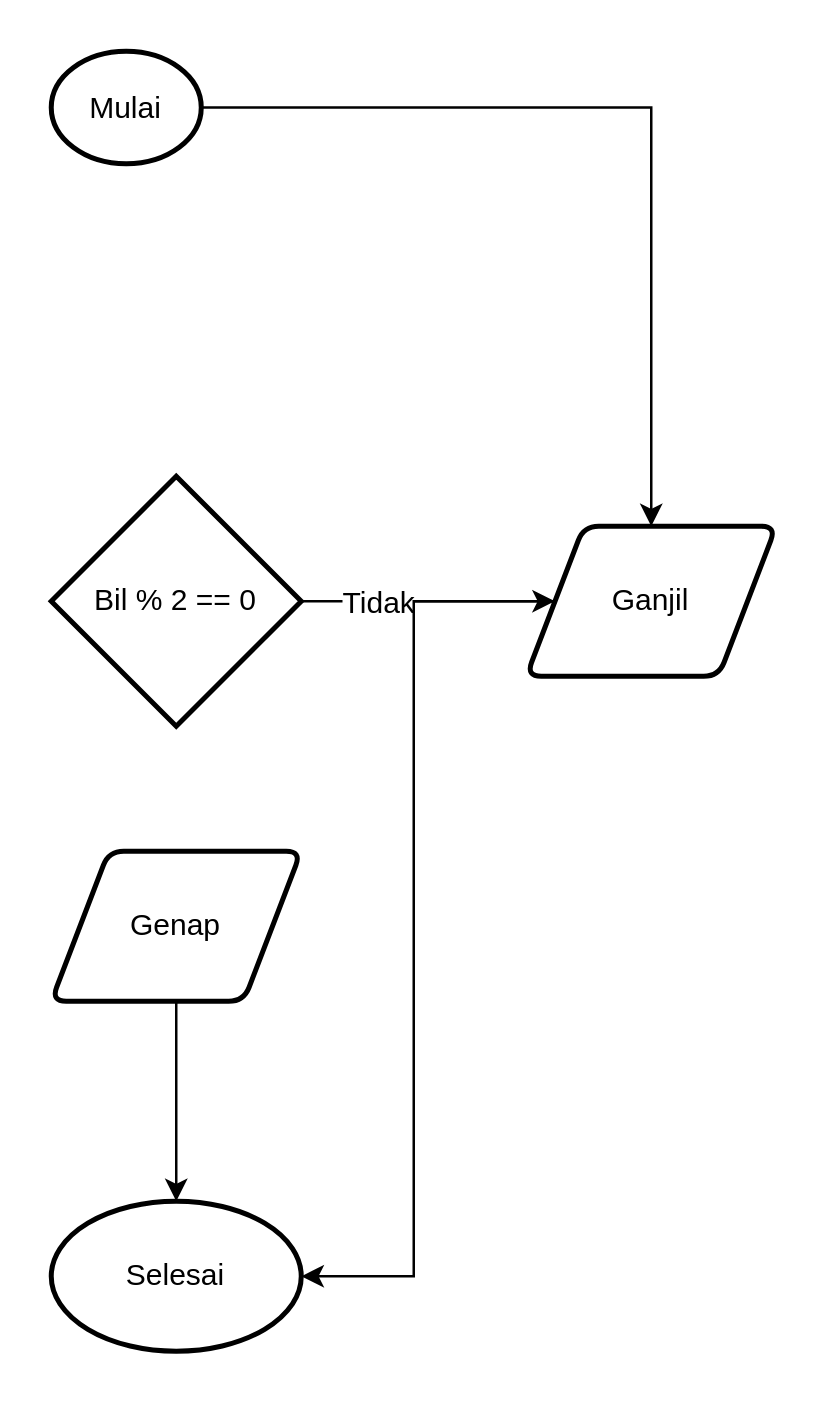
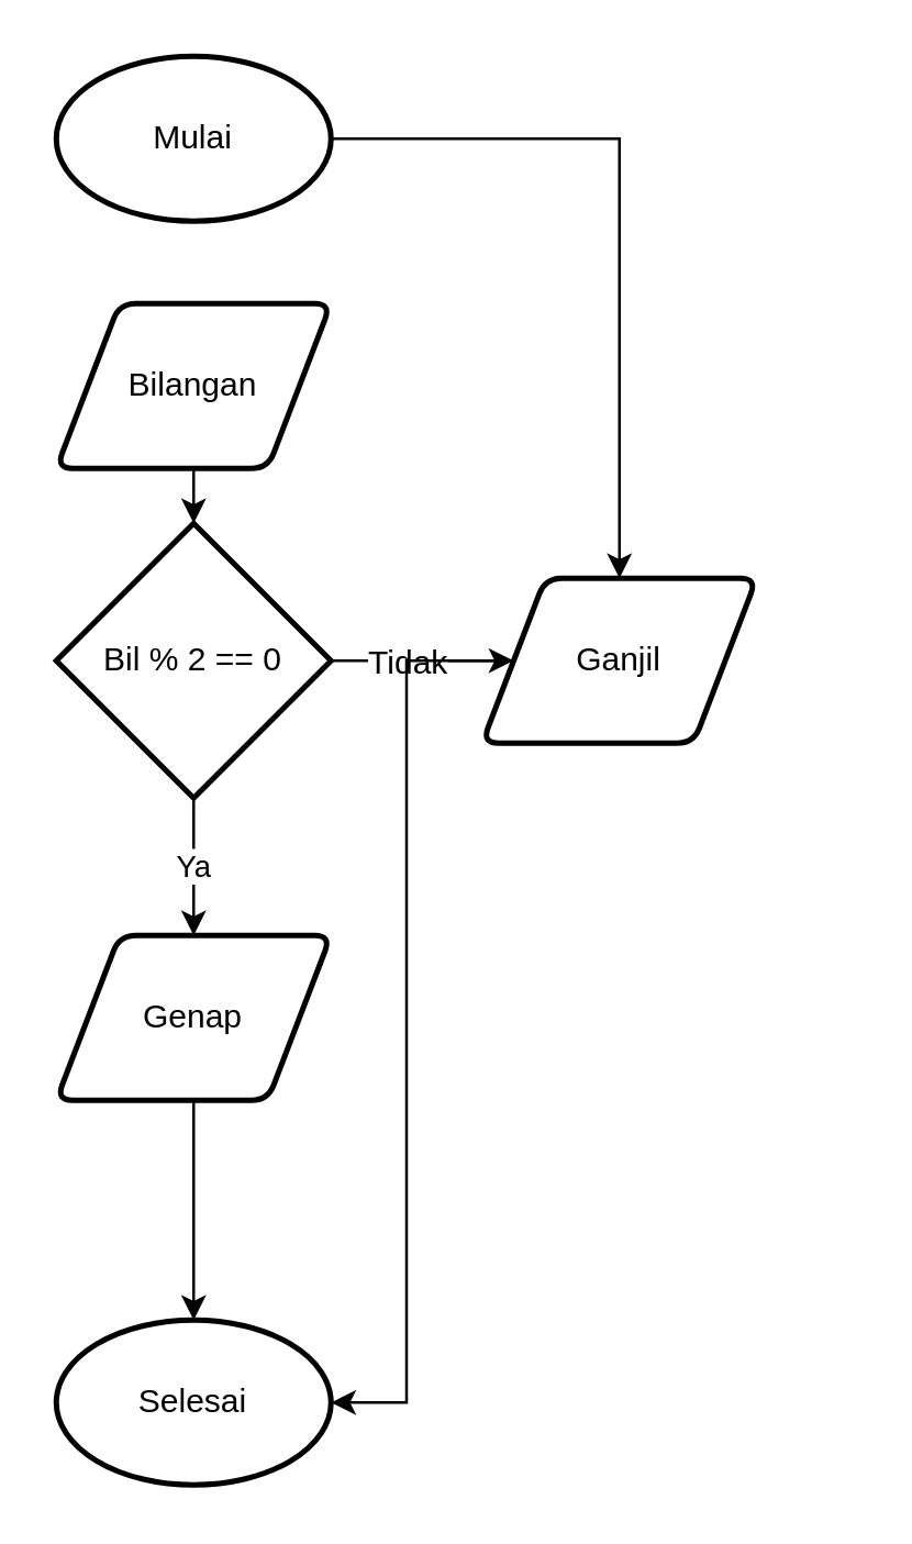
- <mxCell id="3" value="&lt;div&gt;Mulai&lt;/div&gt;" style="strokeWidth=2;html=1;shape=mxgraph.flowchart.start_1;whiteSpace=wrap;" vertex="1" parent="1"><mxGeometry x="20" y="20" width="60" height="45" as="geometry" /></mxCell>
+ <mxCell id="3" value="&lt;div&gt;Mulai&lt;/div&gt;" style="strokeWidth=2;html=1;shape=mxgraph.flowchart.start_1;whiteSpace=wrap;" vertex="1" parent="1"><mxGeometry x="20" y="20" width="100" height="60" as="geometry" /></mxCell>
+ <mxCell id="5" value="&lt;div&gt;Bilangan&lt;/div&gt;" style="shape=parallelogram;html=1;strokeWidth=2;perimeter=parallelogramPerimeter;whiteSpace=wrap;rounded=1;arcSize=12;size=0.23;" vertex="1" parent="1"><mxGeometry x="20" y="110" width="100" height="60" as="geometry" /></mxCell>
+ <mxCell id="4" style="edgeStyle=orthogonalEdgeStyle;rounded=0;orthogonalLoop=1;jettySize=auto;html=1;exitX=0.5;exitY=1;exitDx=0;exitDy=0;entryX=0.5;entryY=0;entryDx=0;entryDy=0;entryPerimeter=0;" edge="1" parent="1" source="5" target="9"><mxGeometry relative="1" as="geometry" /></mxCell>
- <mxCell id="13" value="Ganjil" style="shape=parallelogram;html=1;strokeWidth=2;perimeter=parallelogramPerimeter;whiteSpace=wrap;rounded=1;arcSize=12;size=0.23;" vertex="1" parent="1"><mxGeometry x="210" y="210" width="100" height="60" as="geometry" /></mxCell>
+ <mxCell id="13" value="Ganjil" style="shape=parallelogram;html=1;strokeWidth=2;perimeter=parallelogramPerimeter;whiteSpace=wrap;rounded=1;arcSize=12;size=0.23;" vertex="1" parent="1"><mxGeometry x="175" y="210" width="100" height="60" as="geometry" /></mxCell>
+ <mxCell id="6" value="Ya" style="edgeStyle=orthogonalEdgeStyle;rounded=0;orthogonalLoop=1;jettySize=auto;html=1;entryX=0.5;entryY=0;entryDx=0;entryDy=0;" edge="1" parent="1" source="9" target="11"><mxGeometry relative="1" as="geometry" /></mxCell>
